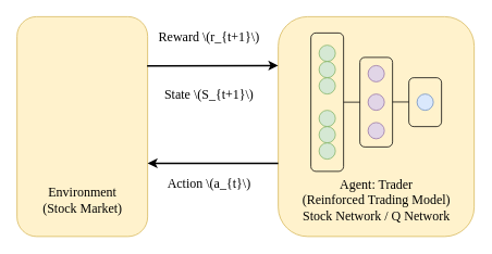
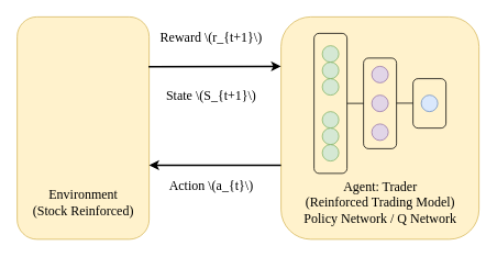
- <mxCell id="4" value="&lt;font style=&quot;font-size: 16px;&quot; face=&quot;Times New Roman&quot;&gt;Environment&lt;/font&gt;&lt;div style=&quot;font-size: 16px;&quot;&gt;&lt;font style=&quot;font-size: 16px;&quot; face=&quot;Times New Roman&quot;&gt;(Stock Market)&lt;/font&gt;&lt;/div&gt;" style="text;html=1;align=center;verticalAlign=middle;resizable=0;points=[];autosize=1;strokeColor=none;fillColor=none;" vertex="1" parent="1"><mxGeometry x="40" y="220" width="120" height="50" as="geometry" /></mxCell>
+ <mxCell id="4" value="&lt;font style=&quot;font-size: 16px;&quot; face=&quot;Times New Roman&quot;&gt;Environment&lt;/font&gt;&lt;div style=&quot;font-size: 16px;&quot;&gt;&lt;font style=&quot;font-size: 16px;&quot; face=&quot;Times New Roman&quot;&gt;(Stock Reinforced)&lt;/font&gt;&lt;/div&gt;" style="text;html=1;align=center;verticalAlign=middle;resizable=0;points=[];autosize=1;strokeColor=none;fillColor=none;" vertex="1" parent="1"><mxGeometry x="40" y="220" width="120" height="50" as="geometry" /></mxCell>
- <mxCell id="26" value="&lt;div style=&quot;font-size: 16px;&quot;&gt;&lt;font style=&quot;font-size: 16px;&quot;&gt;Agent: Trader&lt;br&gt;&lt;/font&gt;&lt;/div&gt;&lt;div style=&quot;font-size: 16px;&quot;&gt;&lt;font style=&quot;font-size: 16px;&quot;&gt;(Reinforced Trading Model)&lt;/font&gt;&lt;/div&gt;&lt;div style=&quot;font-size: 16px;&quot;&gt;&lt;div style=&quot;&quot;&gt;&lt;font style=&quot;font-size: 16px;&quot;&gt;Stock Network / Q Network&lt;/font&gt;&lt;/div&gt;&lt;/div&gt;" style="text;html=1;align=center;verticalAlign=middle;resizable=0;points=[];autosize=1;strokeColor=none;fillColor=none;fontFamily=Times New Roman;" vertex="1" parent="1"><mxGeometry x="340" y="210" width="240" height="70" as="geometry" /></mxCell>
+ <mxCell id="26" value="&lt;div style=&quot;font-size: 16px;&quot;&gt;&lt;font style=&quot;font-size: 16px;&quot;&gt;Agent: Trader&lt;br&gt;&lt;/font&gt;&lt;/div&gt;&lt;div style=&quot;font-size: 16px;&quot;&gt;&lt;font style=&quot;font-size: 16px;&quot;&gt;(Reinforced Trading Model)&lt;/font&gt;&lt;/div&gt;&lt;div style=&quot;font-size: 16px;&quot;&gt;&lt;div style=&quot;&quot;&gt;&lt;font style=&quot;font-size: 16px;&quot;&gt;Policy Network / Q Network&lt;/font&gt;&lt;/div&gt;&lt;/div&gt;" style="text;html=1;align=center;verticalAlign=middle;resizable=0;points=[];autosize=1;strokeColor=none;fillColor=none;fontFamily=Times New Roman;" vertex="1" parent="1"><mxGeometry x="340" y="210" width="240" height="70" as="geometry" /></mxCell>
